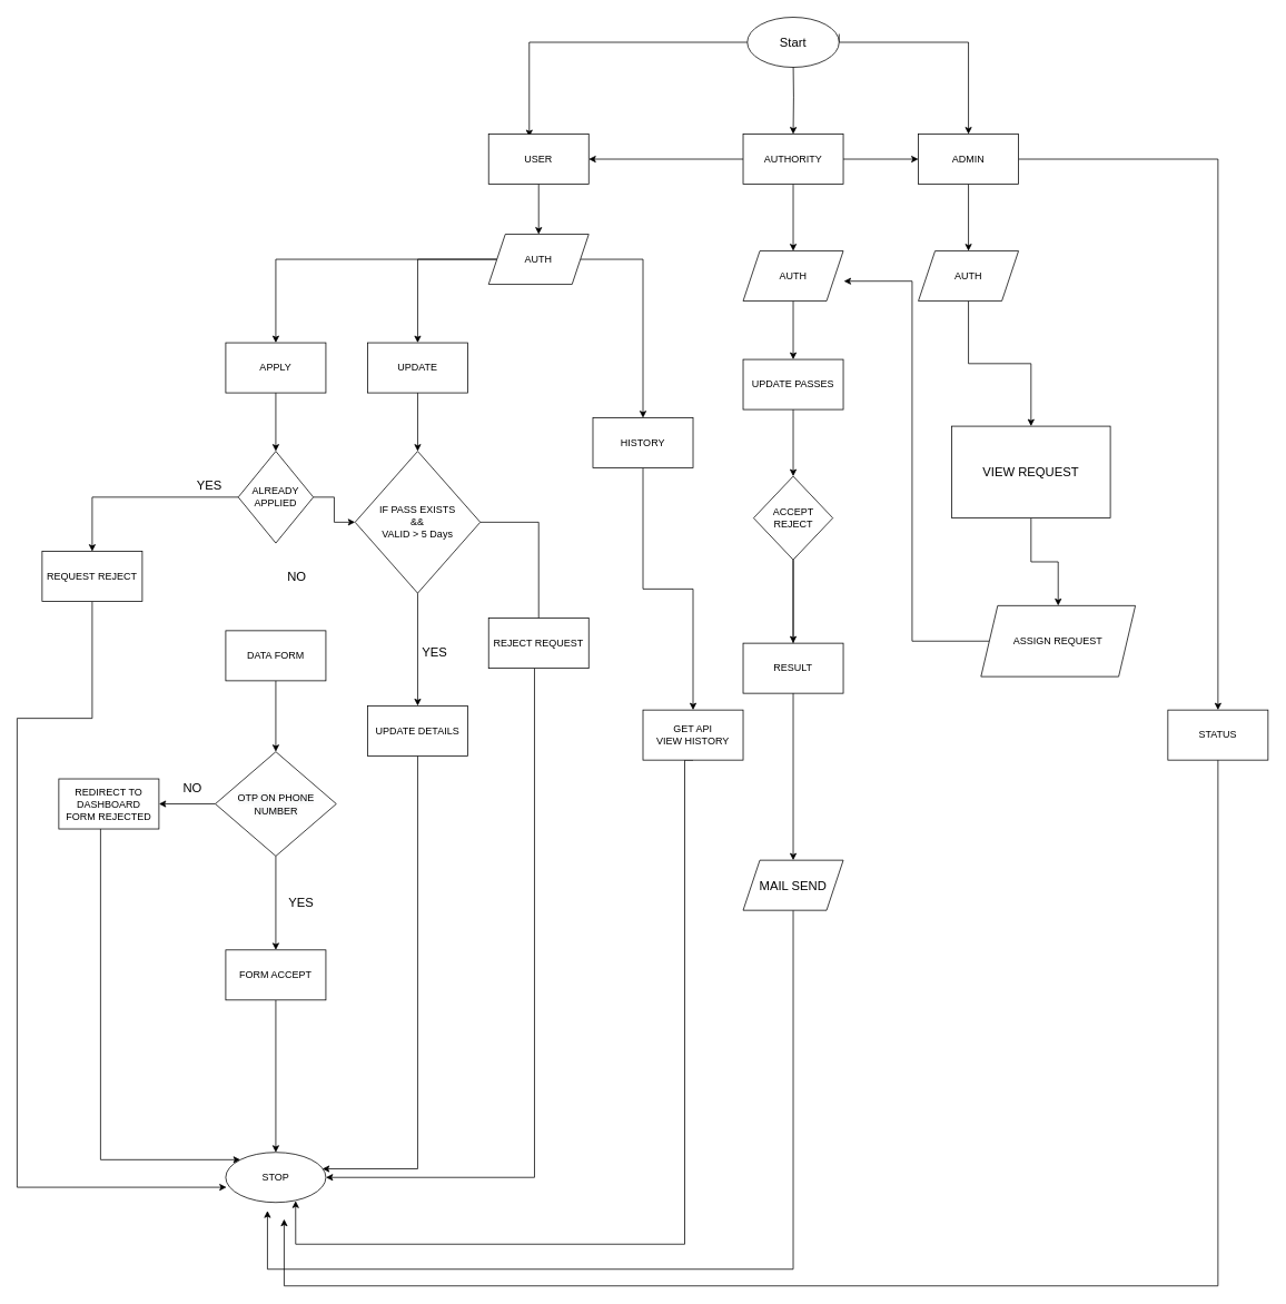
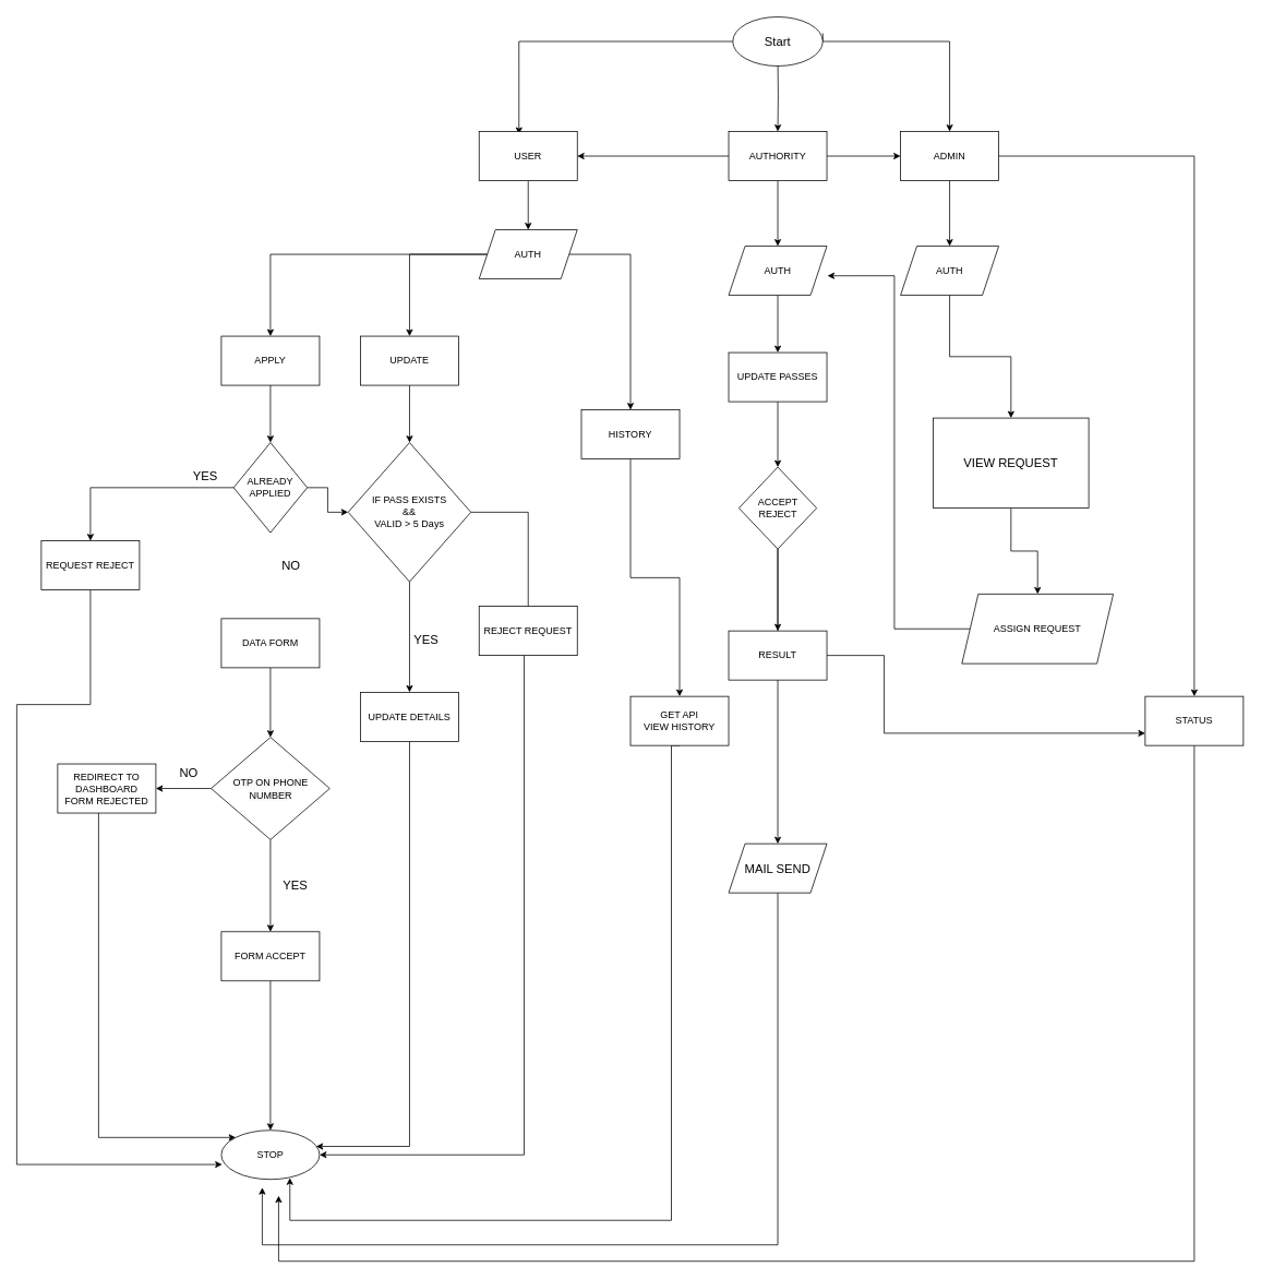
+ <mxCell id="63" style="edgeStyle=orthogonalEdgeStyle;rounded=0;orthogonalLoop=1;jettySize=auto;html=1;entryX=0;entryY=0.75;entryDx=0;entryDy=0;fontSize=15;" parent="1" source="64" target="70" edge="1"><mxGeometry relative="1" as="geometry"><Array as="points"><mxPoint x="1080" y="800" /><mxPoint x="1080" y="895" /></Array></mxGeometry></mxCell>
